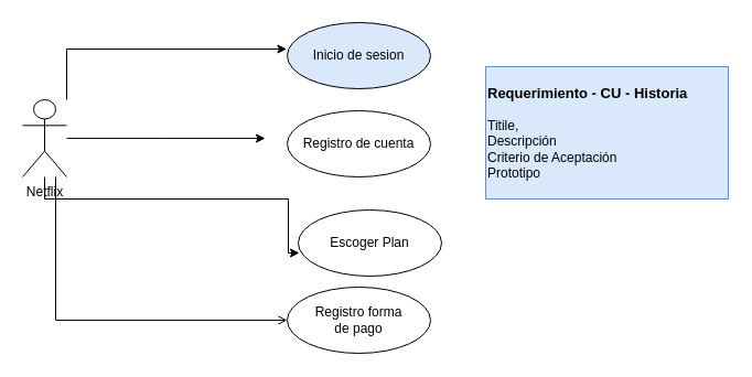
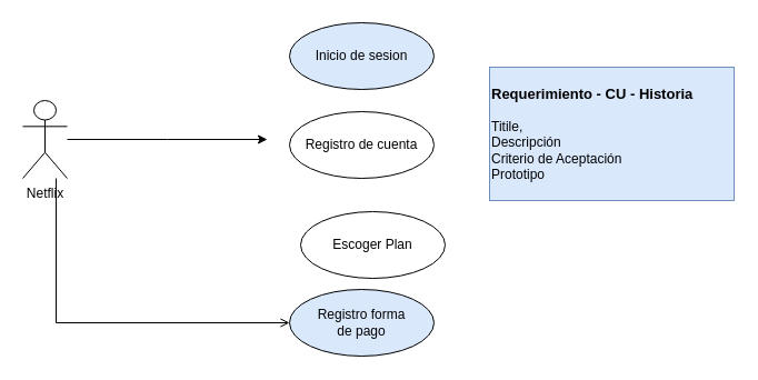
- <mxCell id="2" style="edgeStyle=orthogonalEdgeStyle;rounded=0;orthogonalLoop=1;jettySize=auto;html=1;entryX=-0.004;entryY=0.4;entryDx=0;entryDy=0;entryPerimeter=0;" parent="1" source="6" target="7" edge="1"><mxGeometry relative="1" as="geometry"><Array as="points"><mxPoint x="60" y="44" /></Array></mxGeometry></mxCell>
- <mxCell id="5" style="edgeStyle=orthogonalEdgeStyle;rounded=0;orthogonalLoop=1;jettySize=auto;html=1;entryX=0.008;entryY=0.65;entryDx=0;entryDy=0;entryPerimeter=0;" edge="1" parent="1" source="6" target="11"><mxGeometry relative="1" as="geometry"><Array as="points"><mxPoint x="40" y="180" /><mxPoint x="261" y="180" /><mxPoint x="261" y="229" /></Array></mxGeometry></mxCell>
- <mxCell id="9" value="Registro forma &lt;br&gt;de pago" style="ellipse;whiteSpace=wrap;html=1;" parent="1" vertex="1"><mxGeometry x="260" y="260" width="130" height="60" as="geometry" /></mxCell>
+ <mxCell id="9" value="Registro forma &lt;br&gt;de pago" style="ellipse;whiteSpace=wrap;html=1;fillColor=#dae8fc;" parent="1" vertex="1"><mxGeometry x="260" y="260" width="130" height="60" as="geometry" /></mxCell>
